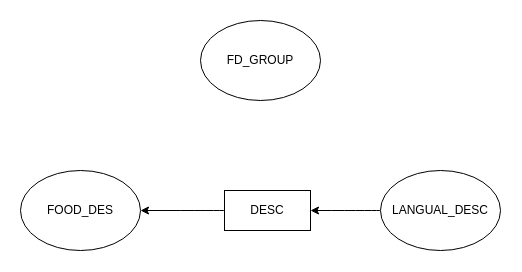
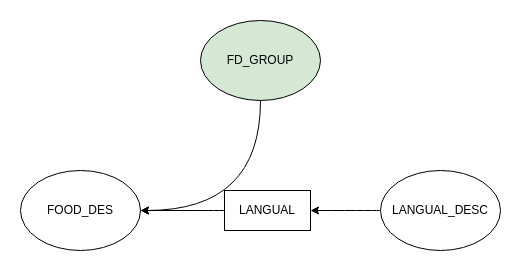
- <mxCell id="6" value="FD_GROUP" style="ellipse;whiteSpace=wrap;html=1;" vertex="1" parent="1"><mxGeometry x="200" y="20" width="120" height="80" as="geometry" /></mxCell>
+ <mxCell id="6" value="FD_GROUP" style="ellipse;whiteSpace=wrap;html=1;fillColor=#d5e8d4;" vertex="1" parent="1"><mxGeometry x="200" y="20" width="120" height="80" as="geometry" /></mxCell>
+ <mxCell id="5" style="edgeStyle=orthogonalEdgeStyle;curved=1;rounded=0;orthogonalLoop=1;jettySize=auto;html=1;exitX=0.5;exitY=1;exitDx=0;exitDy=0;entryX=1;entryY=0.5;entryDx=0;entryDy=0;" edge="1" parent="1" source="6" target="2"><mxGeometry relative="1" as="geometry" /></mxCell>
- <mxCell id="8" value="DESC" style="rounded=0;whiteSpace=wrap;html=1;" vertex="1" parent="1"><mxGeometry x="224" y="190" width="86" height="40" as="geometry" /></mxCell>
+ <mxCell id="8" value="LANGUAL" style="rounded=0;whiteSpace=wrap;html=1;" vertex="1" parent="1"><mxGeometry x="224" y="190" width="86" height="40" as="geometry" /></mxCell>
